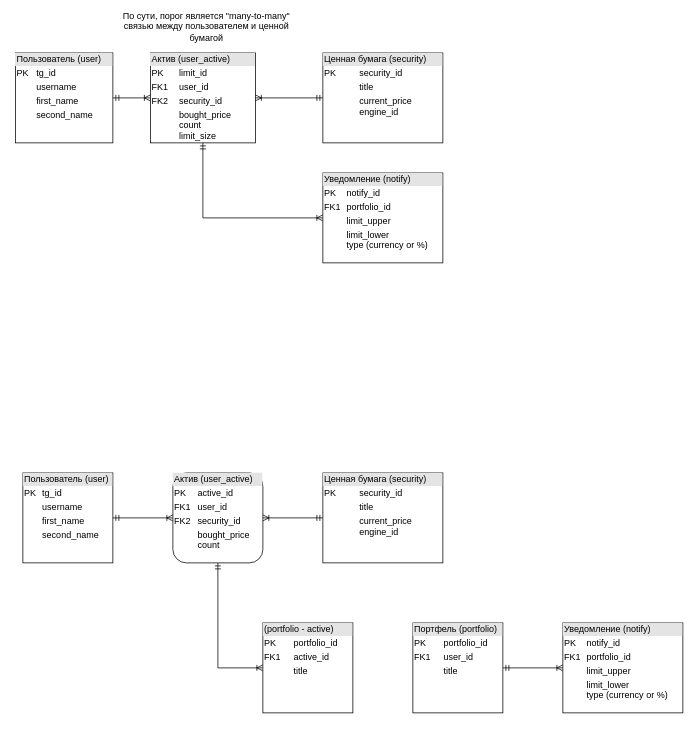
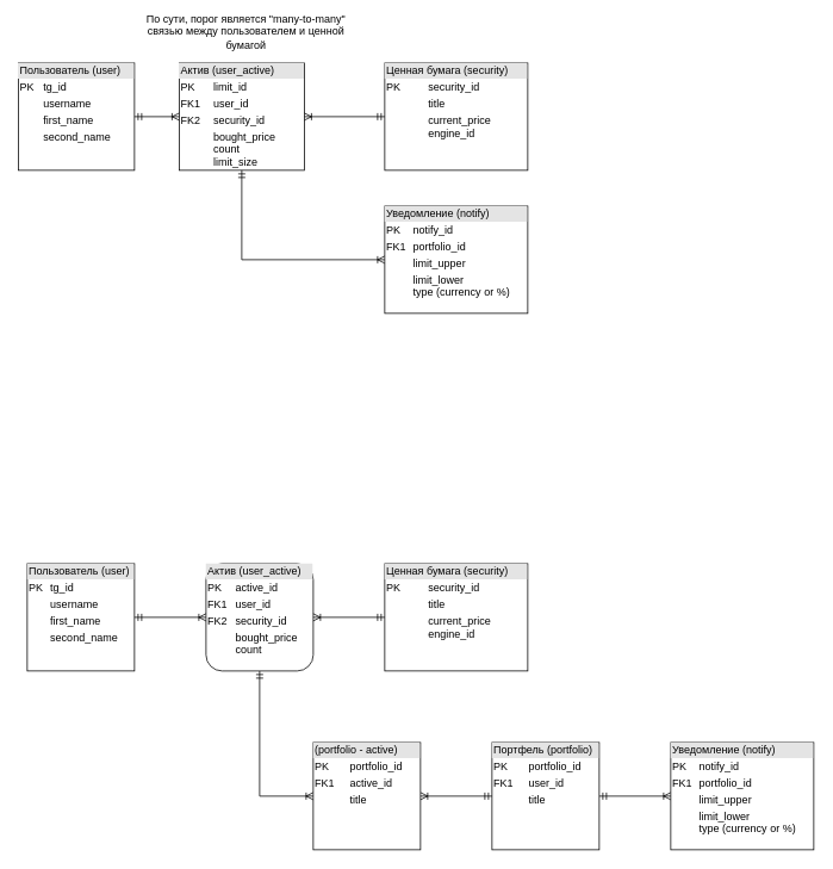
+ <mxCell id="17" value="" style="edgeStyle=orthogonalEdgeStyle;rounded=0;orthogonalLoop=1;jettySize=auto;html=1;startArrow=ERoneToMany;startFill=0;endArrow=ERmandOne;endFill=0;" parent="1" source="18" target="16" edge="1"><mxGeometry relative="1" as="geometry" /></mxCell>
